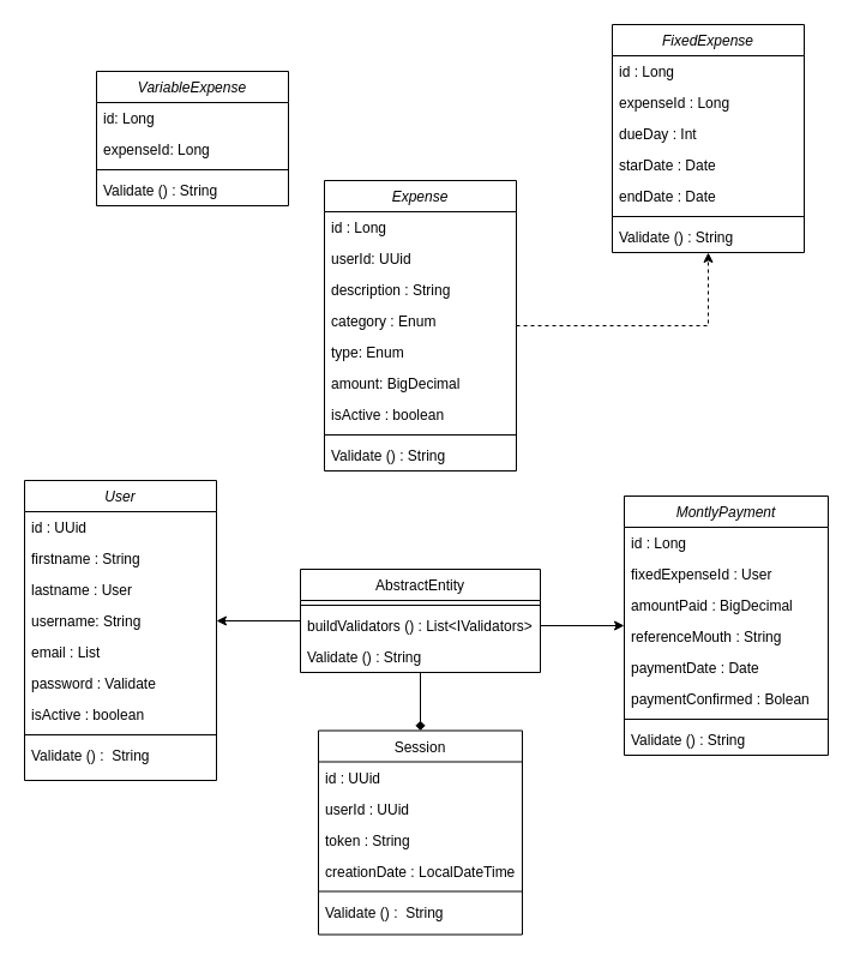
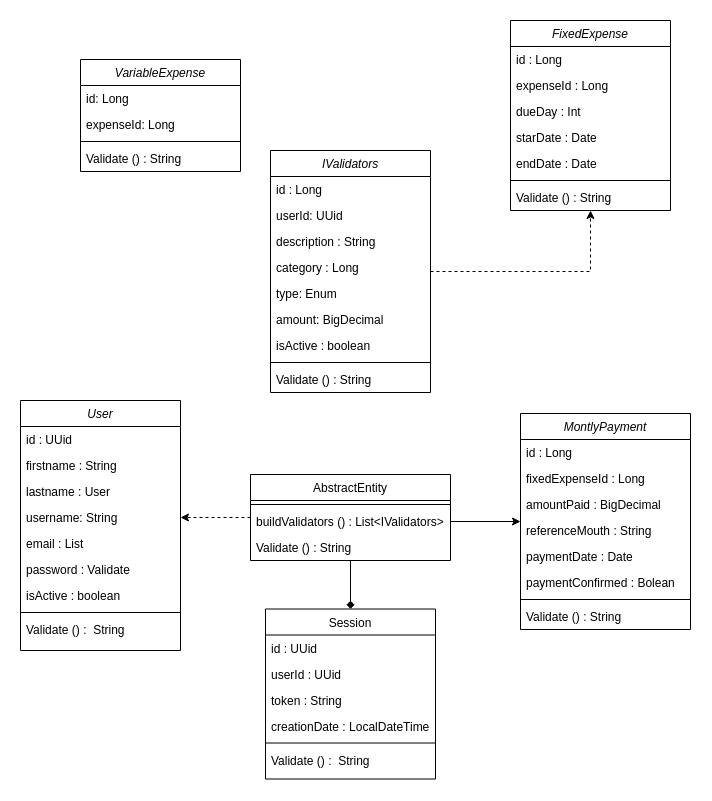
- <mxCell id="26" value="Expense" style="swimlane;fontStyle=2;align=center;verticalAlign=top;childLayout=stackLayout;horizontal=1;startSize=26;horizontalStack=0;resizeParent=1;resizeLast=0;collapsible=1;marginBottom=0;rounded=0;shadow=0;strokeWidth=1;" parent="1" vertex="1"><mxGeometry x="270" y="150" width="160" height="242" as="geometry"><mxRectangle x="230" y="140" width="160" height="26" as="alternateBounds" /></mxGeometry></mxCell>
+ <mxCell id="26" value="IValidators" style="swimlane;fontStyle=2;align=center;verticalAlign=top;childLayout=stackLayout;horizontal=1;startSize=26;horizontalStack=0;resizeParent=1;resizeLast=0;collapsible=1;marginBottom=0;rounded=0;shadow=0;strokeWidth=1;" parent="1" vertex="1"><mxGeometry x="270" y="150" width="160" height="242" as="geometry"><mxRectangle x="230" y="140" width="160" height="26" as="alternateBounds" /></mxGeometry></mxCell>
- <mxCell id="30" value="category : Enum " style="text;align=left;verticalAlign=top;spacingLeft=4;spacingRight=4;overflow=hidden;rotatable=0;points=[[0,0.5],[1,0.5]];portConstraint=eastwest;rounded=0;shadow=0;html=0;" parent="26" vertex="1"><mxGeometry y="104" width="160" height="26" as="geometry" /></mxCell>
+ <mxCell id="30" value="category : Long " style="text;align=left;verticalAlign=top;spacingLeft=4;spacingRight=4;overflow=hidden;rotatable=0;points=[[0,0.5],[1,0.5]];portConstraint=eastwest;rounded=0;shadow=0;html=0;" parent="26" vertex="1"><mxGeometry y="104" width="160" height="26" as="geometry" /></mxCell>
- <mxCell id="51" value="fixedExpenseId : User" style="text;align=left;verticalAlign=top;spacingLeft=4;spacingRight=4;overflow=hidden;rotatable=0;points=[[0,0.5],[1,0.5]];portConstraint=eastwest;rounded=0;shadow=0;html=0;" vertex="1" parent="49"><mxGeometry y="52" width="170" height="26" as="geometry" /></mxCell>
+ <mxCell id="51" value="fixedExpenseId : Long" style="text;align=left;verticalAlign=top;spacingLeft=4;spacingRight=4;overflow=hidden;rotatable=0;points=[[0,0.5],[1,0.5]];portConstraint=eastwest;rounded=0;shadow=0;html=0;" vertex="1" parent="49"><mxGeometry y="52" width="170" height="26" as="geometry" /></mxCell>
- <mxCell id="19" value="" style="edgeStyle=orthogonalEdgeStyle;rounded=0;orthogonalLoop=1;jettySize=auto;html=1;entryX=1;entryY=0.5;entryDx=0;entryDy=0;" parent="1" source="21" target="6" edge="1"><mxGeometry relative="1" as="geometry"><mxPoint x="170" y="523" as="targetPoint" /></mxGeometry></mxCell>
+ <mxCell id="19" value="" style="edgeStyle=orthogonalEdgeStyle;rounded=0;orthogonalLoop=1;jettySize=auto;html=1;entryX=1;entryY=0.5;entryDx=0;entryDy=0;dashed=1;" parent="1" source="21" target="6" edge="1"><mxGeometry relative="1" as="geometry"><mxPoint x="170" y="523" as="targetPoint" /></mxGeometry></mxCell>
